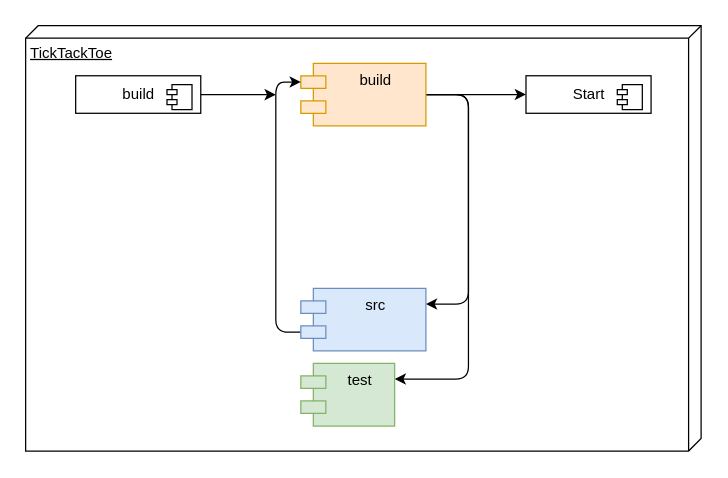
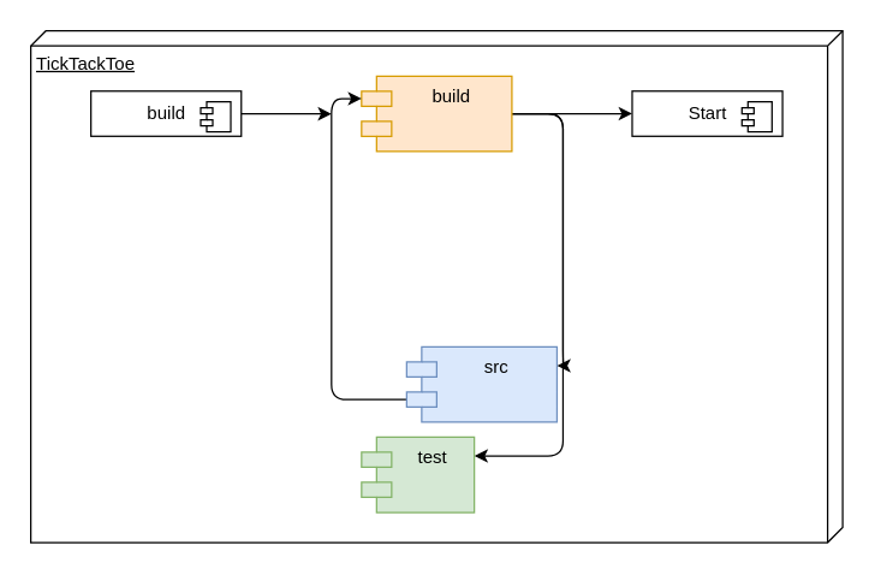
- <mxCell id="9" value="src" style="shape=module;align=left;spacingLeft=20;align=center;verticalAlign=top;fillColor=#dae8fc;strokeColor=#6c8ebf;" vertex="1" parent="1"><mxGeometry x="240" y="230" width="100" height="50" as="geometry" /></mxCell>
+ <mxCell id="9" value="src" style="shape=module;align=left;spacingLeft=20;align=center;verticalAlign=top;fillColor=#dae8fc;strokeColor=#6c8ebf;" vertex="1" parent="1"><mxGeometry x="270" y="230" width="100" height="50" as="geometry" /></mxCell>
